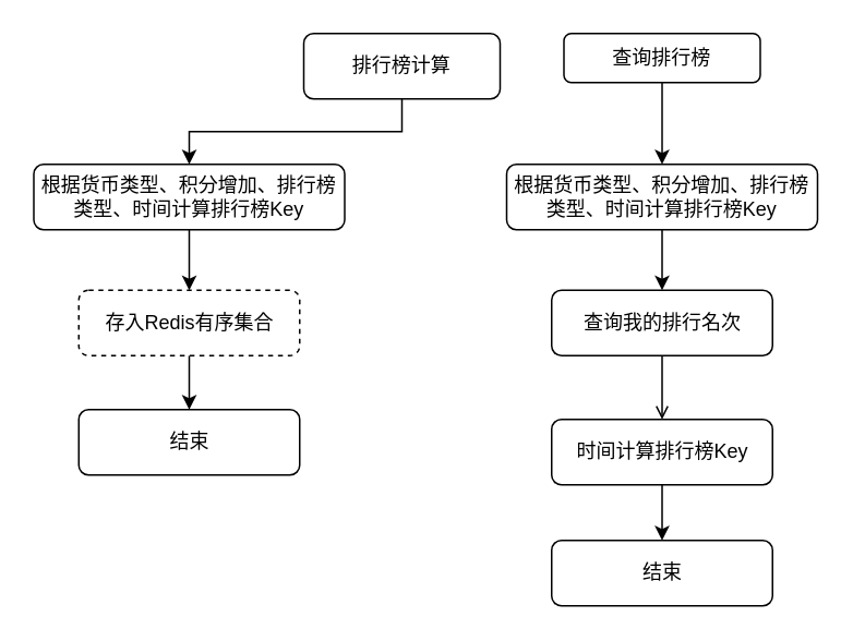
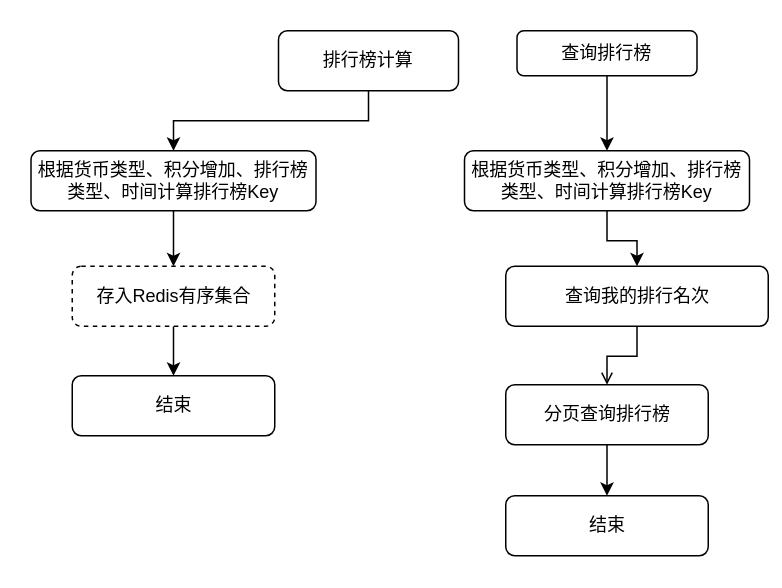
- <mxCell id="14" value="查询我的排行名次" style="rounded=1;whiteSpace=wrap;html=1;fontSize=12;glass=0;strokeWidth=1;shadow=0;" vertex="1" parent="1"><mxGeometry x="336.5" y="177" width="135" height="40" as="geometry" /></mxCell>
+ <mxCell id="14" value="查询我的排行名次" style="rounded=1;whiteSpace=wrap;html=1;fontSize=12;glass=0;strokeWidth=1;shadow=0;" vertex="1" parent="1"><mxGeometry x="336.5" y="177" width="175" height="40" as="geometry" /></mxCell>
- <mxCell id="16" value="时间计算排行榜Key" style="rounded=1;whiteSpace=wrap;html=1;fontSize=12;glass=0;strokeWidth=1;shadow=0;" vertex="1" parent="1"><mxGeometry x="336.5" y="256" width="135" height="40" as="geometry" /></mxCell>
+ <mxCell id="16" value="分页查询排行榜" style="rounded=1;whiteSpace=wrap;html=1;fontSize=12;glass=0;strokeWidth=1;shadow=0;" vertex="1" parent="1"><mxGeometry x="336.5" y="256" width="135" height="40" as="geometry" /></mxCell>
